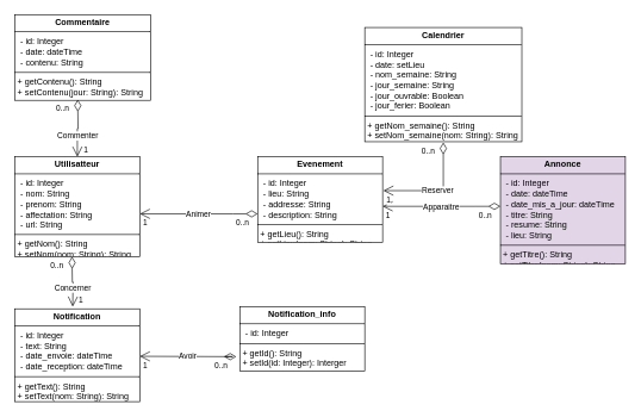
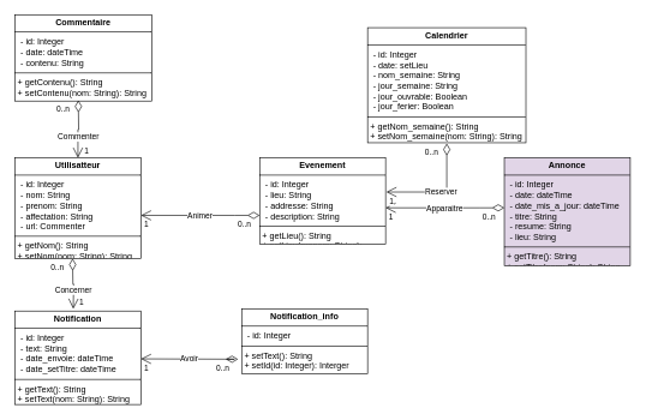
- <mxCell id="7" value="&lt;p style=&quot;margin:0px;margin-top:4px;text-align:center;&quot;&gt;&lt;b&gt;Commentaire&lt;/b&gt;&lt;/p&gt;&lt;hr size=&quot;1&quot; style=&quot;border-style:solid;&quot;&gt;&lt;p style=&quot;margin: 0px 0px 0px 8px;&quot;&gt;- id: Integer&lt;br&gt;&lt;/p&gt;&lt;p style=&quot;margin: 0px 0px 0px 8px;&quot;&gt;- date: dateTime&lt;/p&gt;&lt;p style=&quot;margin: 0px 0px 0px 8px;&quot;&gt;- contenu: String&lt;/p&gt;&lt;hr size=&quot;1&quot; style=&quot;border-style:solid;&quot;&gt;&lt;p style=&quot;margin:0px;margin-left:4px;&quot;&gt;+ getContenu(): String&lt;/p&gt;&lt;p style=&quot;margin:0px;margin-left:4px;&quot;&gt;+ setContenu(jour: String): String&lt;/p&gt;" style="verticalAlign=top;align=left;overflow=fill;html=1;whiteSpace=wrap;" parent="1" vertex="1"><mxGeometry x="20" y="20" width="190" height="120" as="geometry" /></mxCell>
+ <mxCell id="7" value="&lt;p style=&quot;margin:0px;margin-top:4px;text-align:center;&quot;&gt;&lt;b&gt;Commentaire&lt;/b&gt;&lt;/p&gt;&lt;hr size=&quot;1&quot; style=&quot;border-style:solid;&quot;&gt;&lt;p style=&quot;margin: 0px 0px 0px 8px;&quot;&gt;- id: Integer&lt;br&gt;&lt;/p&gt;&lt;p style=&quot;margin: 0px 0px 0px 8px;&quot;&gt;- date: dateTime&lt;/p&gt;&lt;p style=&quot;margin: 0px 0px 0px 8px;&quot;&gt;- contenu: String&lt;/p&gt;&lt;hr size=&quot;1&quot; style=&quot;border-style:solid;&quot;&gt;&lt;p style=&quot;margin:0px;margin-left:4px;&quot;&gt;+ getContenu(): String&lt;/p&gt;&lt;p style=&quot;margin:0px;margin-left:4px;&quot;&gt;+ setContenu(nom: String): String&lt;/p&gt;" style="verticalAlign=top;align=left;overflow=fill;html=1;whiteSpace=wrap;" parent="1" vertex="1"><mxGeometry x="20" y="20" width="190" height="120" as="geometry" /></mxCell>
- <mxCell id="3" value="&lt;p style=&quot;margin:0px;margin-top:4px;text-align:center;&quot;&gt;&lt;b&gt;Evenement&lt;/b&gt;&lt;/p&gt;&lt;hr size=&quot;1&quot; style=&quot;border-style:solid;&quot;&gt;&lt;p style=&quot;margin: 0px 0px 0px 8px;&quot;&gt;- id: Integer&lt;br&gt;&lt;/p&gt;&lt;p style=&quot;margin: 0px 0px 0px 8px;&quot;&gt;- lieu: String&lt;br&gt;- addresse: String&lt;/p&gt;&lt;p style=&quot;margin: 0px 0px 0px 8px;&quot;&gt;- description: String&lt;/p&gt;&lt;hr size=&quot;1&quot; style=&quot;border-style:solid;&quot;&gt;&lt;p style=&quot;margin:0px;margin-left:4px;&quot;&gt;+ getLieu(): String&lt;/p&gt;&lt;p style=&quot;margin:0px;margin-left:4px;&quot;&gt;+ setLieu(nom: String): String&lt;/p&gt;" style="verticalAlign=top;align=left;overflow=fill;html=1;whiteSpace=wrap;" parent="1" vertex="1"><mxGeometry x="360" y="219" width="175" height="120" as="geometry" /></mxCell>
+ <mxCell id="3" value="&lt;p style=&quot;margin:0px;margin-top:4px;text-align:center;&quot;&gt;&lt;b&gt;Evenement&lt;/b&gt;&lt;/p&gt;&lt;hr size=&quot;1&quot; style=&quot;border-style:solid;&quot;&gt;&lt;p style=&quot;margin: 0px 0px 0px 8px;&quot;&gt;- id: Integer&lt;br&gt;&lt;/p&gt;&lt;p style=&quot;margin: 0px 0px 0px 8px;&quot;&gt;- lieu: String&lt;br&gt;- addresse: String&lt;/p&gt;&lt;p style=&quot;margin: 0px 0px 0px 8px;&quot;&gt;- description: String&lt;/p&gt;&lt;hr size=&quot;1&quot; style=&quot;border-style:solid;&quot;&gt;&lt;p style=&quot;margin:0px;margin-left:4px;&quot;&gt;+ getLieu(): String&lt;/p&gt;&lt;p style=&quot;margin:0px;margin-left:4px;&quot;&gt;+ setLieu(prenom: String): String&lt;/p&gt;" style="verticalAlign=top;align=left;overflow=fill;html=1;whiteSpace=wrap;" parent="1" vertex="1"><mxGeometry x="360" y="219" width="175" height="120" as="geometry" /></mxCell>
- <mxCell id="2" value="&lt;p style=&quot;margin:0px;margin-top:4px;text-align:center;&quot;&gt;&lt;b&gt;Utilisatteur&lt;/b&gt;&lt;/p&gt;&lt;hr size=&quot;1&quot; style=&quot;border-style:solid;&quot;&gt;&lt;p style=&quot;margin: 0px 0px 0px 8px;&quot;&gt;- id: Integer&lt;br&gt;&lt;/p&gt;&lt;p style=&quot;margin: 0px 0px 0px 8px;&quot;&gt;- nom: String&lt;br&gt;- prenom: String&lt;/p&gt;&lt;p style=&quot;margin: 0px 0px 0px 8px;&quot;&gt;- affectation: String&lt;br&gt;&lt;/p&gt;&lt;p style=&quot;margin: 0px 0px 0px 8px;&quot;&gt;- url: String&lt;/p&gt;&lt;hr size=&quot;1&quot; style=&quot;border-style:solid;&quot;&gt;&lt;p style=&quot;margin:0px;margin-left:4px;&quot;&gt;+ getNom(): String&lt;/p&gt;&lt;p style=&quot;margin:0px;margin-left:4px;&quot;&gt;+ setNom(nom: String): String&lt;/p&gt;" style="verticalAlign=top;align=left;overflow=fill;html=1;whiteSpace=wrap;" parent="1" vertex="1"><mxGeometry x="20" y="219" width="175" height="140" as="geometry" /></mxCell>
+ <mxCell id="2" value="&lt;p style=&quot;margin:0px;margin-top:4px;text-align:center;&quot;&gt;&lt;b&gt;Utilisatteur&lt;/b&gt;&lt;/p&gt;&lt;hr size=&quot;1&quot; style=&quot;border-style:solid;&quot;&gt;&lt;p style=&quot;margin: 0px 0px 0px 8px;&quot;&gt;- id: Integer&lt;br&gt;&lt;/p&gt;&lt;p style=&quot;margin: 0px 0px 0px 8px;&quot;&gt;- nom: String&lt;br&gt;- prenom: String&lt;/p&gt;&lt;p style=&quot;margin: 0px 0px 0px 8px;&quot;&gt;- affectation: String&lt;br&gt;&lt;/p&gt;&lt;p style=&quot;margin: 0px 0px 0px 8px;&quot;&gt;- url: Commenter&lt;/p&gt;&lt;hr size=&quot;1&quot; style=&quot;border-style:solid;&quot;&gt;&lt;p style=&quot;margin:0px;margin-left:4px;&quot;&gt;+ getNom(): String&lt;/p&gt;&lt;p style=&quot;margin:0px;margin-left:4px;&quot;&gt;+ setNom(nom: String): String&lt;/p&gt;" style="verticalAlign=top;align=left;overflow=fill;html=1;whiteSpace=wrap;" parent="1" vertex="1"><mxGeometry x="20" y="219" width="175" height="140" as="geometry" /></mxCell>
- <mxCell id="4" value="&lt;p style=&quot;margin:0px;margin-top:4px;text-align:center;&quot;&gt;&lt;b&gt;Notification_info&lt;/b&gt;&lt;/p&gt;&lt;hr size=&quot;1&quot; style=&quot;border-style:solid;&quot;&gt;&lt;p style=&quot;margin: 0px 0px 0px 8px;&quot;&gt;- id: Integer&lt;/p&gt;&lt;hr size=&quot;1&quot; style=&quot;border-style:solid;&quot;&gt;&lt;p style=&quot;margin:0px;margin-left:4px;&quot;&gt;+ getId(): String&lt;/p&gt;&lt;p style=&quot;margin:0px;margin-left:4px;&quot;&gt;+ setId(id: Integer): Interger&lt;/p&gt;" style="verticalAlign=top;align=left;overflow=fill;html=1;whiteSpace=wrap;" parent="1" vertex="1"><mxGeometry x="335" y="429" width="175" height="90" as="geometry" /></mxCell>
+ <mxCell id="4" value="&lt;p style=&quot;margin:0px;margin-top:4px;text-align:center;&quot;&gt;&lt;b&gt;Notification_info&lt;/b&gt;&lt;/p&gt;&lt;hr size=&quot;1&quot; style=&quot;border-style:solid;&quot;&gt;&lt;p style=&quot;margin: 0px 0px 0px 8px;&quot;&gt;- id: Integer&lt;/p&gt;&lt;hr size=&quot;1&quot; style=&quot;border-style:solid;&quot;&gt;&lt;p style=&quot;margin:0px;margin-left:4px;&quot;&gt;+ setText(): String&lt;/p&gt;&lt;p style=&quot;margin:0px;margin-left:4px;&quot;&gt;+ setId(id: Integer): Interger&lt;/p&gt;" style="verticalAlign=top;align=left;overflow=fill;html=1;whiteSpace=wrap;" parent="1" vertex="1"><mxGeometry x="335" y="429" width="175" height="90" as="geometry" /></mxCell>
- <mxCell id="5" value="&lt;p style=&quot;margin:0px;margin-top:4px;text-align:center;&quot;&gt;&lt;b&gt;Notification&lt;/b&gt;&lt;/p&gt;&lt;hr size=&quot;1&quot; style=&quot;border-style:solid;&quot;&gt;&lt;p style=&quot;margin: 0px 0px 0px 8px;&quot;&gt;- id: Integer&lt;br&gt;&lt;/p&gt;&lt;p style=&quot;margin: 0px 0px 0px 8px;&quot;&gt;- text: String&lt;br&gt;- date_envoie: dateTime&lt;/p&gt;&lt;p style=&quot;margin: 0px 0px 0px 8px;&quot;&gt;- date_reception: dateTime&lt;/p&gt;&lt;hr size=&quot;1&quot; style=&quot;border-style:solid;&quot;&gt;&lt;p style=&quot;margin:0px;margin-left:4px;&quot;&gt;+ getText(): String&lt;/p&gt;&lt;p style=&quot;margin:0px;margin-left:4px;&quot;&gt;+ setText(nom: String): String&lt;/p&gt;" style="verticalAlign=top;align=left;overflow=fill;html=1;whiteSpace=wrap;" parent="1" vertex="1"><mxGeometry x="20" y="432" width="175" height="130" as="geometry" /></mxCell>
+ <mxCell id="5" value="&lt;p style=&quot;margin:0px;margin-top:4px;text-align:center;&quot;&gt;&lt;b&gt;Notification&lt;/b&gt;&lt;/p&gt;&lt;hr size=&quot;1&quot; style=&quot;border-style:solid;&quot;&gt;&lt;p style=&quot;margin: 0px 0px 0px 8px;&quot;&gt;- id: Integer&lt;br&gt;&lt;/p&gt;&lt;p style=&quot;margin: 0px 0px 0px 8px;&quot;&gt;- text: String&lt;br&gt;- date_envoie: dateTime&lt;/p&gt;&lt;p style=&quot;margin: 0px 0px 0px 8px;&quot;&gt;- date_setTitre: dateTime&lt;/p&gt;&lt;hr size=&quot;1&quot; style=&quot;border-style:solid;&quot;&gt;&lt;p style=&quot;margin:0px;margin-left:4px;&quot;&gt;+ getText(): String&lt;/p&gt;&lt;p style=&quot;margin:0px;margin-left:4px;&quot;&gt;+ setText(nom: String): String&lt;/p&gt;" style="verticalAlign=top;align=left;overflow=fill;html=1;whiteSpace=wrap;" parent="1" vertex="1"><mxGeometry x="20" y="432" width="175" height="130" as="geometry" /></mxCell>
